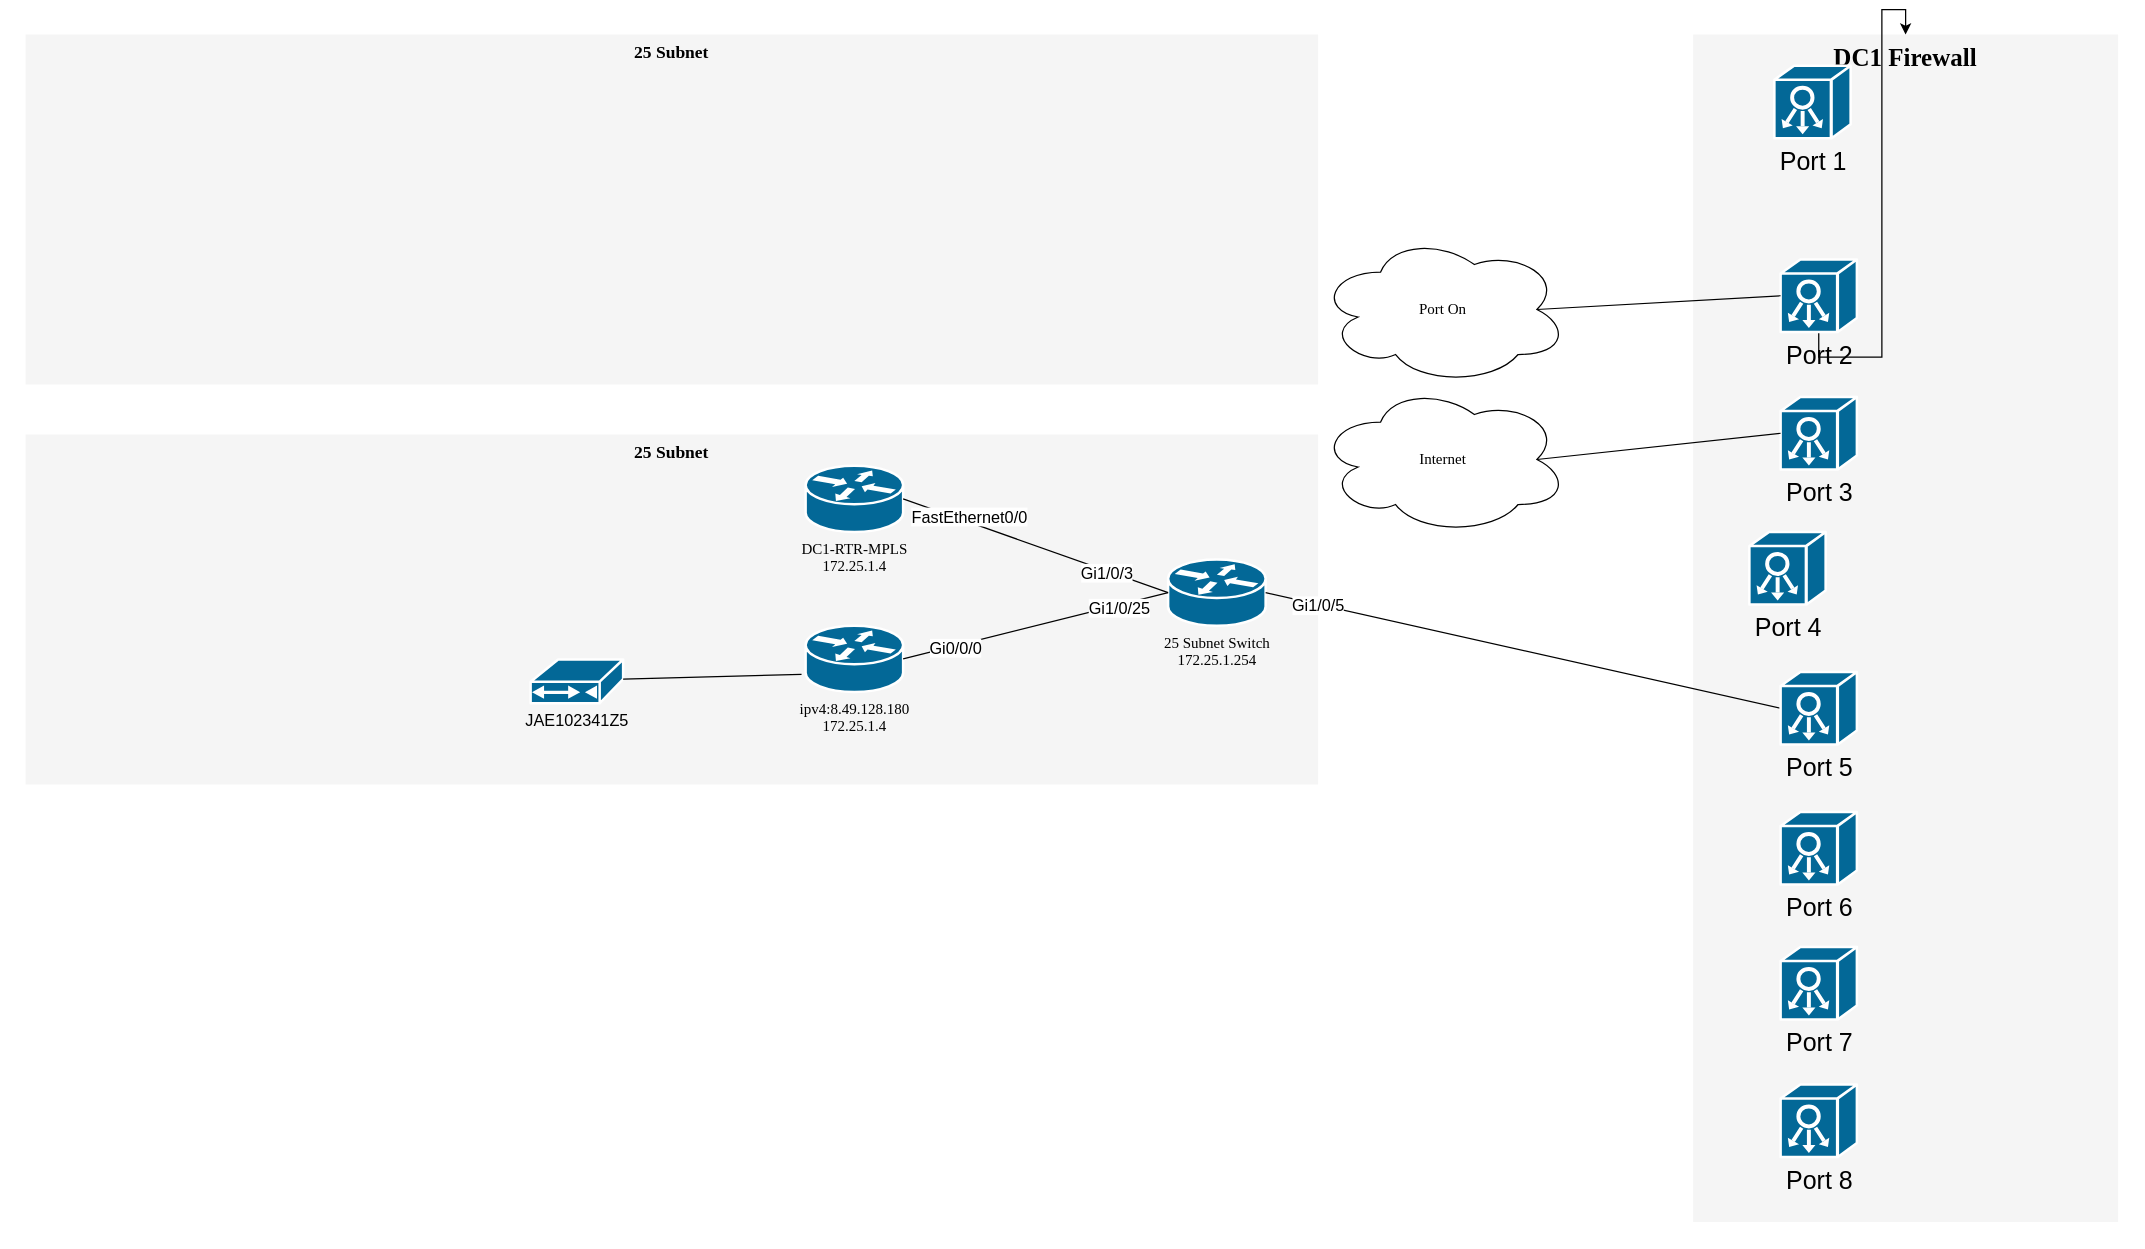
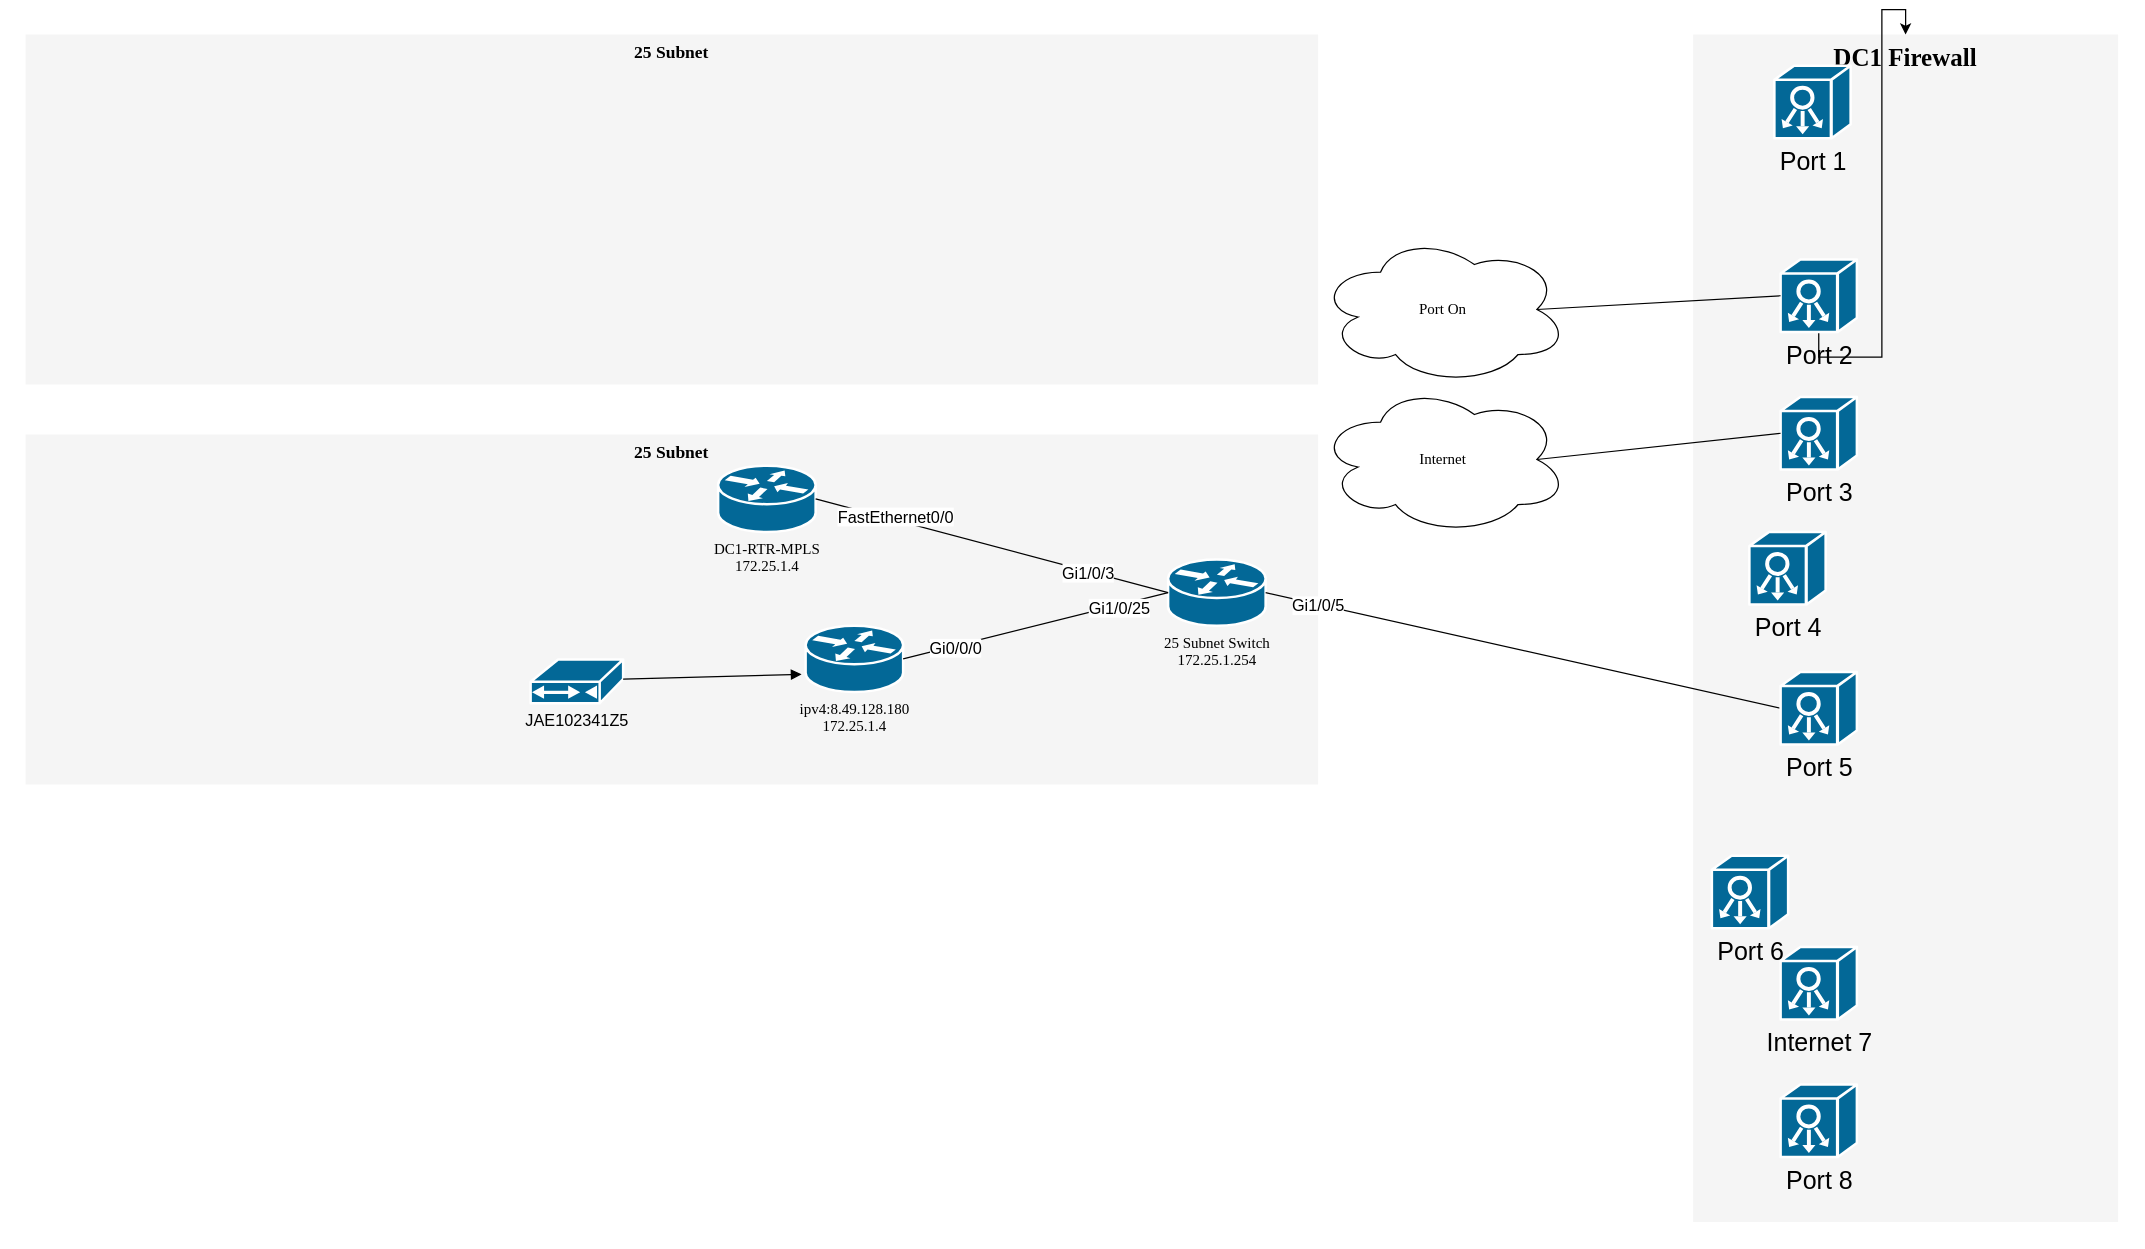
- <mxCell id="21" value="DC1-RTR-MPLS&lt;br&gt;172.25.1.4" style="shape=mxgraph.cisco.routers.router;html=1;dashed=0;fillColor=#036897;strokeColor=#ffffff;strokeWidth=2;verticalLabelPosition=bottom;verticalAlign=top;rounded=0;shadow=0;comic=0;fontFamily=Verdana;fontSize=12;" vertex="1" parent="1"><mxGeometry x="644" y="365" width="78" height="53" as="geometry" /></mxCell>
+ <mxCell id="21" value="DC1-RTR-MPLS&lt;br&gt;172.25.1.4" style="shape=mxgraph.cisco.routers.router;html=1;dashed=0;fillColor=#036897;strokeColor=#ffffff;strokeWidth=2;verticalLabelPosition=bottom;verticalAlign=top;rounded=0;shadow=0;comic=0;fontFamily=Verdana;fontSize=12;" vertex="1" parent="1"><mxGeometry x="574" y="365" width="78" height="53" as="geometry" /></mxCell>
- <mxCell id="30" value="" style="endArrow=none;html=1;rounded=0;fontSize=13;exitX=1;exitY=0.45;exitDx=0;exitDy=0;exitPerimeter=0;entryX=-0.042;entryY=0.733;entryDx=0;entryDy=0;entryPerimeter=0;" edge="1" parent="1" source="23" target="22"><mxGeometry width="50" height="50" relative="1" as="geometry"><mxPoint x="834" y="400" as="sourcePoint" /><mxPoint x="884" y="350" as="targetPoint" /></mxGeometry></mxCell>
+ <mxCell id="30" value="" style="endArrow=block;html=1;rounded=0;fontSize=13;exitX=1;exitY=0.45;exitDx=0;exitDy=0;exitPerimeter=0;entryX=-0.042;entryY=0.733;entryDx=0;entryDy=0;entryPerimeter=0;" edge="1" parent="1" source="23" target="22"><mxGeometry width="50" height="50" relative="1" as="geometry"><mxPoint x="834" y="400" as="sourcePoint" /><mxPoint x="884" y="350" as="targetPoint" /></mxGeometry></mxCell>
- <mxCell id="10" value="Port 6" style="shape=mxgraph.cisco.controllers_and_modules.system_controller;sketch=0;html=1;pointerEvents=1;dashed=0;fillColor=#036897;strokeColor=#ffffff;strokeWidth=2;verticalLabelPosition=bottom;verticalAlign=top;align=center;outlineConnect=0;fontSize=20;" vertex="1" parent="1"><mxGeometry x="1424" y="642" width="61" height="58" as="geometry" /></mxCell>
+ <mxCell id="10" value="Port 6" style="shape=mxgraph.cisco.controllers_and_modules.system_controller;sketch=0;html=1;pointerEvents=1;dashed=0;fillColor=#036897;strokeColor=#ffffff;strokeWidth=2;verticalLabelPosition=bottom;verticalAlign=top;align=center;outlineConnect=0;fontSize=20;" vertex="1" parent="1"><mxGeometry x="1369" y="677" width="61" height="58" as="geometry" /></mxCell>
- <mxCell id="11" value="Port 7" style="shape=mxgraph.cisco.controllers_and_modules.system_controller;sketch=0;html=1;pointerEvents=1;dashed=0;fillColor=#036897;strokeColor=#ffffff;strokeWidth=2;verticalLabelPosition=bottom;verticalAlign=top;align=center;outlineConnect=0;fontSize=20;" vertex="1" parent="1"><mxGeometry x="1424" y="750" width="61" height="58" as="geometry" /></mxCell>
+ <mxCell id="11" value="Internet 7" style="shape=mxgraph.cisco.controllers_and_modules.system_controller;sketch=0;html=1;pointerEvents=1;dashed=0;fillColor=#036897;strokeColor=#ffffff;strokeWidth=2;verticalLabelPosition=bottom;verticalAlign=top;align=center;outlineConnect=0;fontSize=20;" vertex="1" parent="1"><mxGeometry x="1424" y="750" width="61" height="58" as="geometry" /></mxCell>
